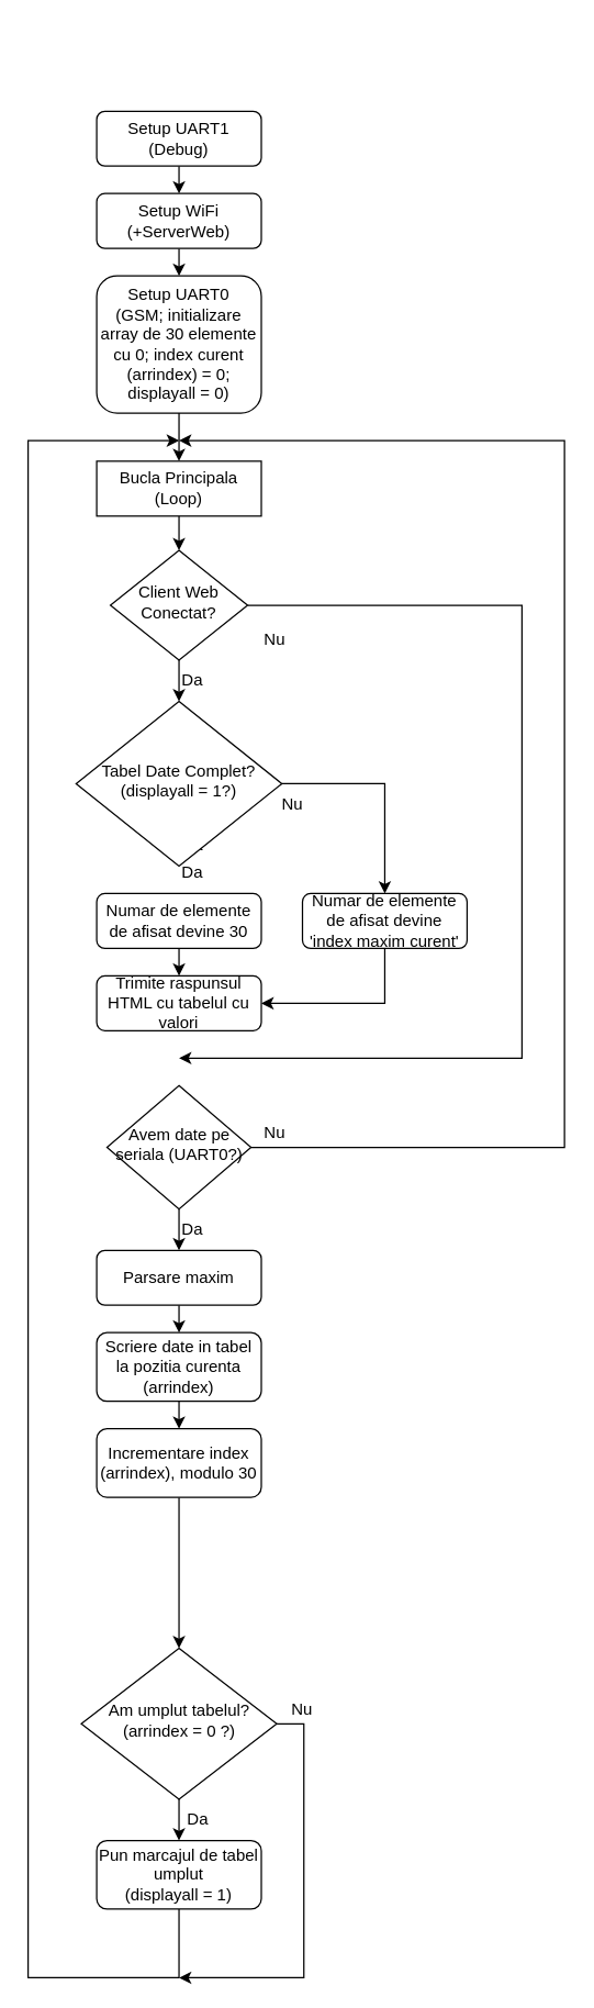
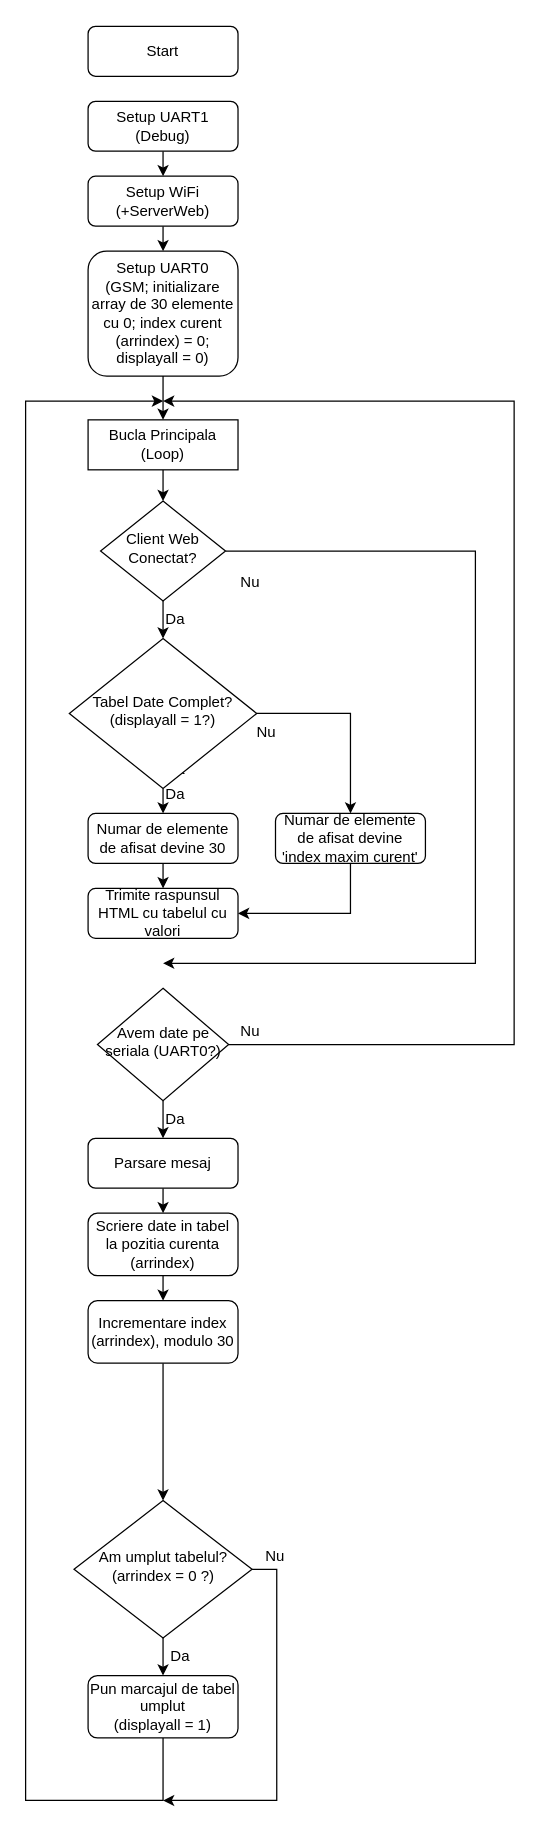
+ <mxCell id="2" value="Start" style="rounded=1;whiteSpace=wrap;html=1;fontSize=12;glass=0;strokeWidth=1;shadow=0;" parent="1" vertex="1"><mxGeometry x="70" y="20" width="120" height="40" as="geometry" /></mxCell>
+ <mxCell id="18" style="edgeStyle=orthogonalEdgeStyle;rounded=0;orthogonalLoop=1;jettySize=auto;html=1;exitX=0.5;exitY=1;exitDx=0;exitDy=0;entryX=0.5;entryY=0;entryDx=0;entryDy=0;" parent="1" source="20" target="13" edge="1"><mxGeometry relative="1" as="geometry" /></mxCell>
- <mxCell id="31" value="Parsare maxim" style="rounded=1;whiteSpace=wrap;html=1;fontSize=12;glass=0;strokeWidth=1;shadow=0;" parent="1" vertex="1"><mxGeometry x="70" y="910" width="120" height="40" as="geometry" /></mxCell>
+ <mxCell id="31" value="Parsare mesaj" style="rounded=1;whiteSpace=wrap;html=1;fontSize=12;glass=0;strokeWidth=1;shadow=0;" parent="1" vertex="1"><mxGeometry x="70" y="910" width="120" height="40" as="geometry" /></mxCell>
